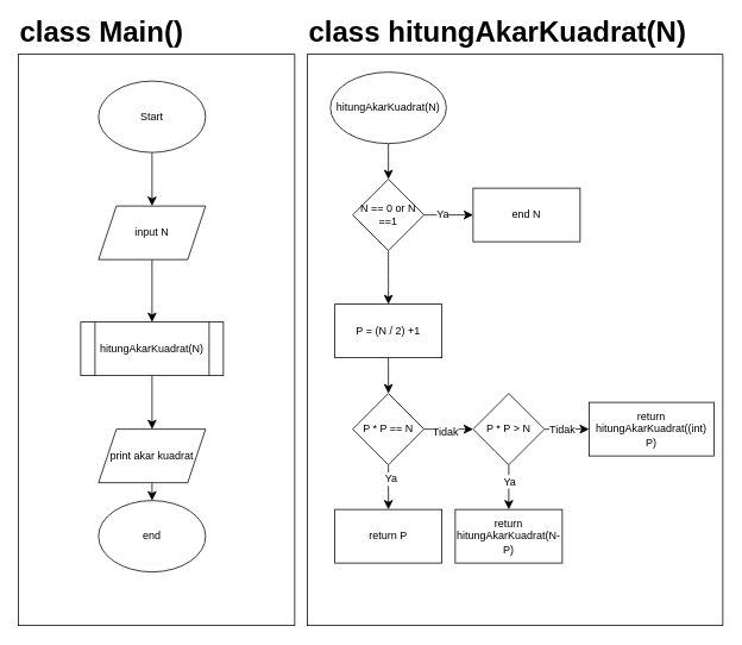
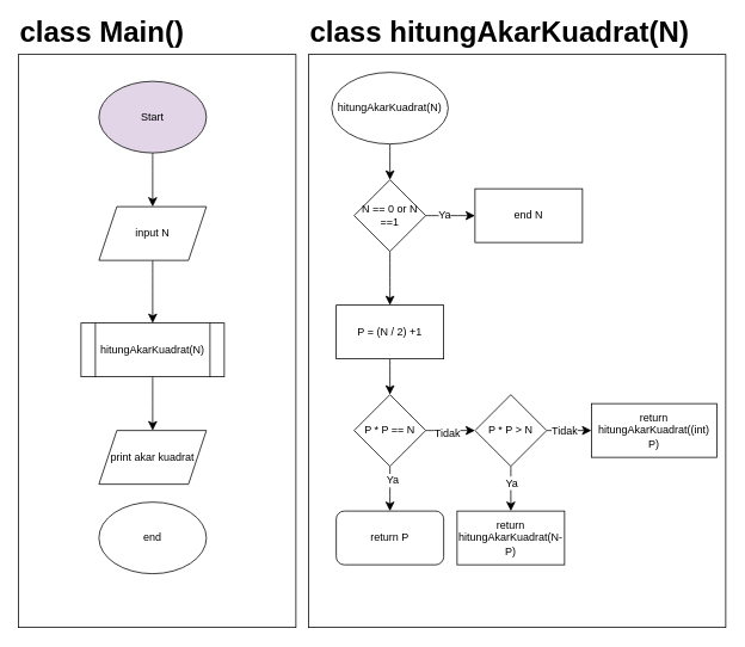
- <mxCell id="6" value="Start" style="ellipse;whiteSpace=wrap;html=1;container=0;" vertex="1" parent="2"><mxGeometry x="90" y="70" width="120" height="80" as="geometry" /></mxCell>
+ <mxCell id="6" value="Start" style="ellipse;whiteSpace=wrap;html=1;container=0;fillColor=#e1d5e7;" vertex="1" parent="2"><mxGeometry x="90" y="70" width="120" height="80" as="geometry" /></mxCell>
- <mxCell id="11" style="edgeStyle=none;curved=1;rounded=0;orthogonalLoop=1;jettySize=auto;html=1;fontSize=12;startSize=8;endSize=8;" edge="1" parent="2" source="12" target="13"><mxGeometry relative="1" as="geometry" /></mxCell>
- <mxCell id="29" value="return P" style="rounded=0;whiteSpace=wrap;html=1;" vertex="1" parent="14"><mxGeometry x="31" y="550" width="120" height="60" as="geometry" /></mxCell>
+ <mxCell id="29" value="return P" style="whiteSpace=wrap;html=1;rounded=1;" vertex="1" parent="14"><mxGeometry x="31" y="550" width="120" height="60" as="geometry" /></mxCell>
